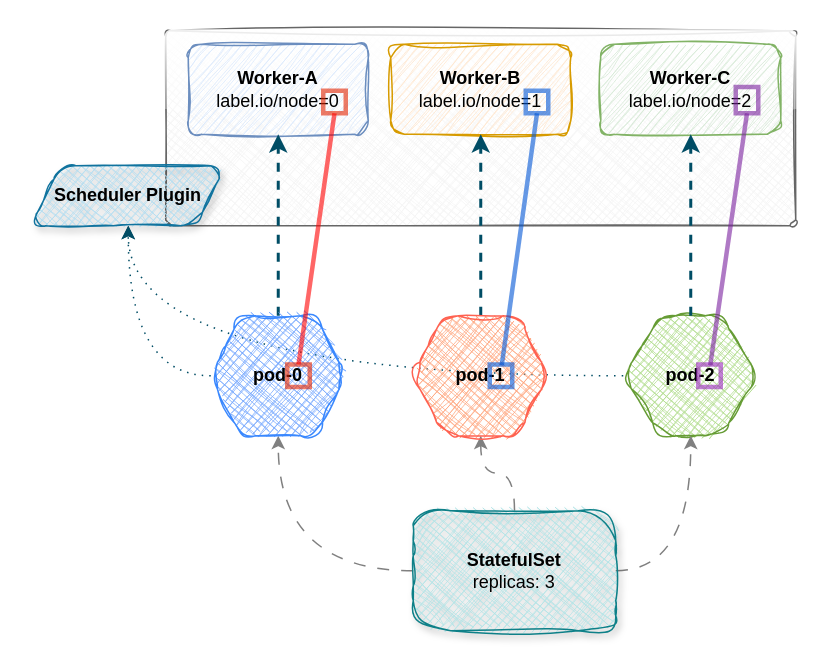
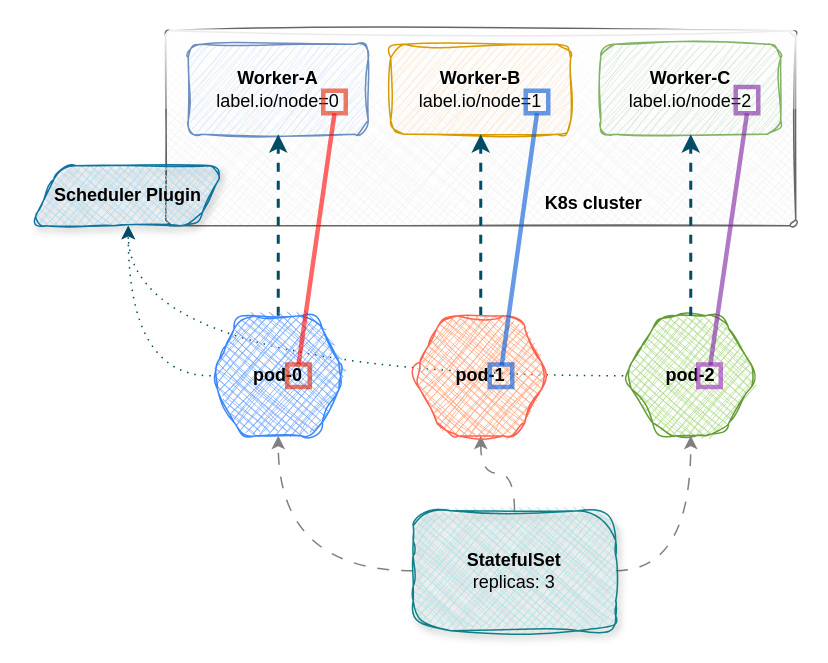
+ <mxCell id="8" value="K8s cluster" style="text;html=1;align=center;verticalAlign=middle;resizable=0;points=[];autosize=1;strokeColor=none;fillColor=none;fontStyle=1;fontColor=#000000;" vertex="1" parent="1"><mxGeometry x="350" y="120" width="90" height="30" as="geometry" /></mxCell>
